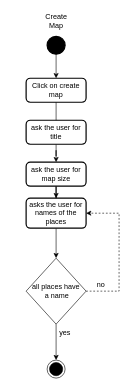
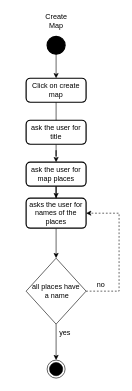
- <mxCell id="14" value="ask the user for map size" style="rounded=1;whiteSpace=wrap;html=1;absoluteArcSize=1;arcSize=14;strokeWidth=2;fillColor=#FFFFFF;" parent="1" vertex="1"><mxGeometry x="43" y="270" width="100" height="40" as="geometry" /></mxCell>
+ <mxCell id="14" value="ask the user for map places" style="rounded=1;whiteSpace=wrap;html=1;absoluteArcSize=1;arcSize=14;strokeWidth=2;fillColor=#FFFFFF;" parent="1" vertex="1"><mxGeometry x="43" y="270" width="100" height="40" as="geometry" /></mxCell>
